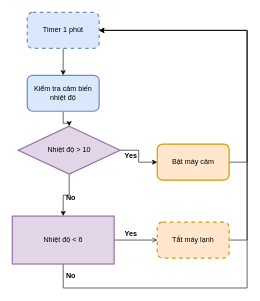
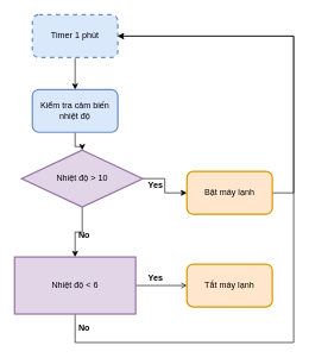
- <mxCell id="12" value="Bật máy cảm" style="rounded=1;whiteSpace=wrap;html=1;strokeWidth=2;fontSize=12;fillColor=#ffe6cc;strokeColor=#d79b00;" vertex="1" parent="1"><mxGeometry x="262" y="240" width="120" height="60" as="geometry" /></mxCell>
+ <mxCell id="12" value="Bật máy lạnh" style="rounded=1;whiteSpace=wrap;html=1;strokeWidth=2;fontSize=12;fillColor=#ffe6cc;strokeColor=#d79b00;" vertex="1" parent="1"><mxGeometry x="262" y="240" width="120" height="60" as="geometry" /></mxCell>
- <mxCell id="14" value="Tắt máy lạnh" style="rounded=1;whiteSpace=wrap;html=1;strokeWidth=2;fontSize=12;fillColor=#ffe6cc;strokeColor=#d79b00;dashed=1;" vertex="1" parent="1"><mxGeometry x="262" y="370" width="120" height="60" as="geometry" /></mxCell>
+ <mxCell id="14" value="Tắt máy lạnh" style="rounded=1;whiteSpace=wrap;html=1;strokeWidth=2;fontSize=12;fillColor=#ffe6cc;strokeColor=#d79b00;" vertex="1" parent="1"><mxGeometry x="262" y="370" width="120" height="60" as="geometry" /></mxCell>
- <mxCell id="13" style="edgeStyle=orthogonalEdgeStyle;rounded=0;orthogonalLoop=1;jettySize=auto;html=1;fontSize=12;entryX=1;entryY=0.5;entryDx=0;entryDy=0;" edge="1" parent="1" source="14" target="3"><mxGeometry relative="1" as="geometry"><mxPoint x="412" y="270" as="targetPoint" /><Array as="points"><mxPoint x="412" y="400" /><mxPoint x="412" y="50" /></Array></mxGeometry></mxCell>
